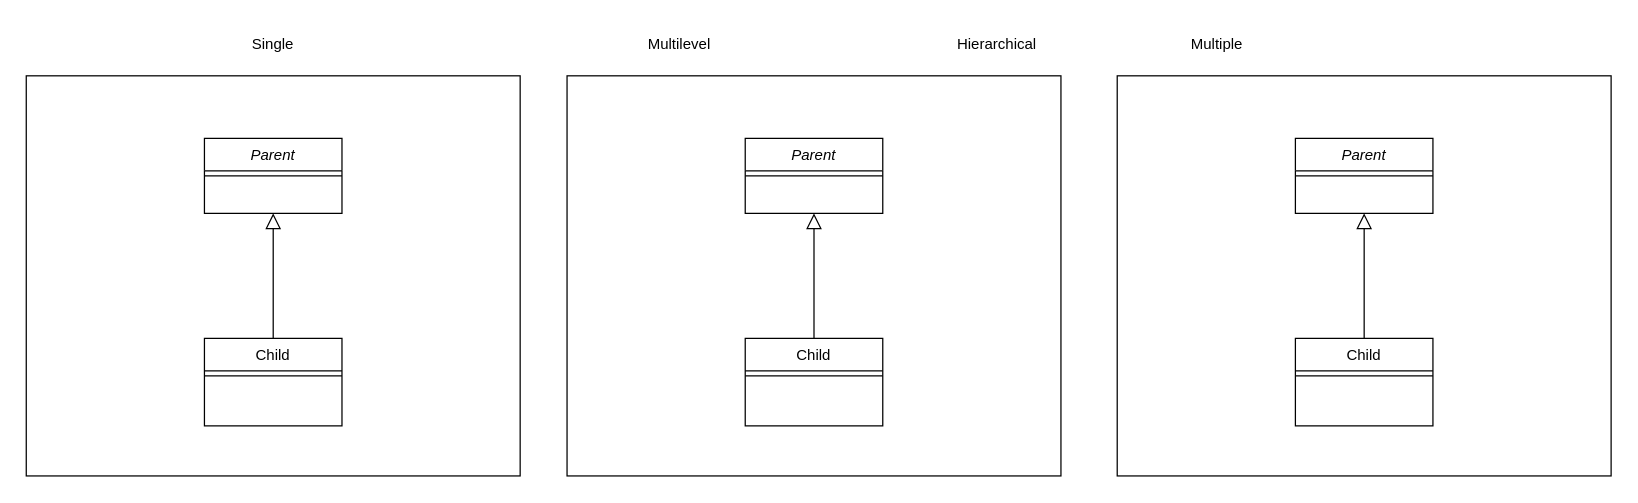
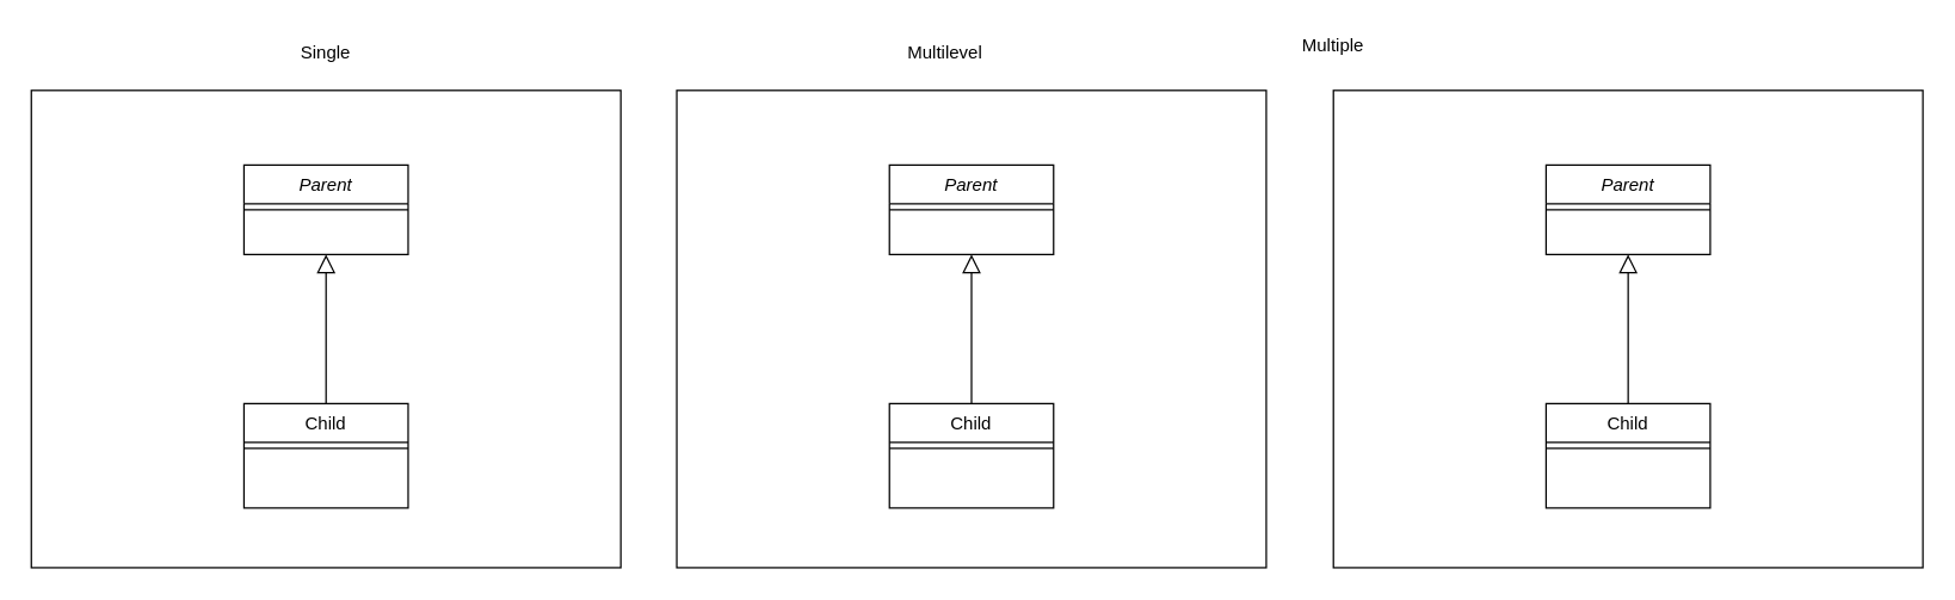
- <mxCell id="9" value="Multilevel" style="text;html=1;strokeColor=none;fillColor=none;align=center;verticalAlign=middle;whiteSpace=wrap;rounded=0;" vertex="1" parent="1"><mxGeometry x="513" y="20" width="60" height="30" as="geometry" /></mxCell>
+ <mxCell id="9" value="Multilevel" style="text;html=1;strokeColor=none;fillColor=none;align=center;verticalAlign=middle;whiteSpace=wrap;rounded=0;" vertex="1" parent="1"><mxGeometry x="603" y="20" width="60" height="30" as="geometry" /></mxCell>
- <mxCell id="10" value="Hierarchical" style="text;html=1;strokeColor=none;fillColor=none;align=center;verticalAlign=middle;whiteSpace=wrap;rounded=0;" vertex="1" parent="1"><mxGeometry x="767" y="20" width="60" height="30" as="geometry" /></mxCell>
- <mxCell id="11" value="Multiple" style="text;html=1;strokeColor=none;fillColor=none;align=center;verticalAlign=middle;whiteSpace=wrap;rounded=0;" vertex="1" parent="1"><mxGeometry x="943" y="20" width="60" height="30" as="geometry" /></mxCell>
+ <mxCell id="11" value="Multiple" style="text;html=1;strokeColor=none;fillColor=none;align=center;verticalAlign=middle;whiteSpace=wrap;rounded=0;" vertex="1" parent="1"><mxGeometry x="863" y="15" width="60" height="30" as="geometry" /></mxCell>
